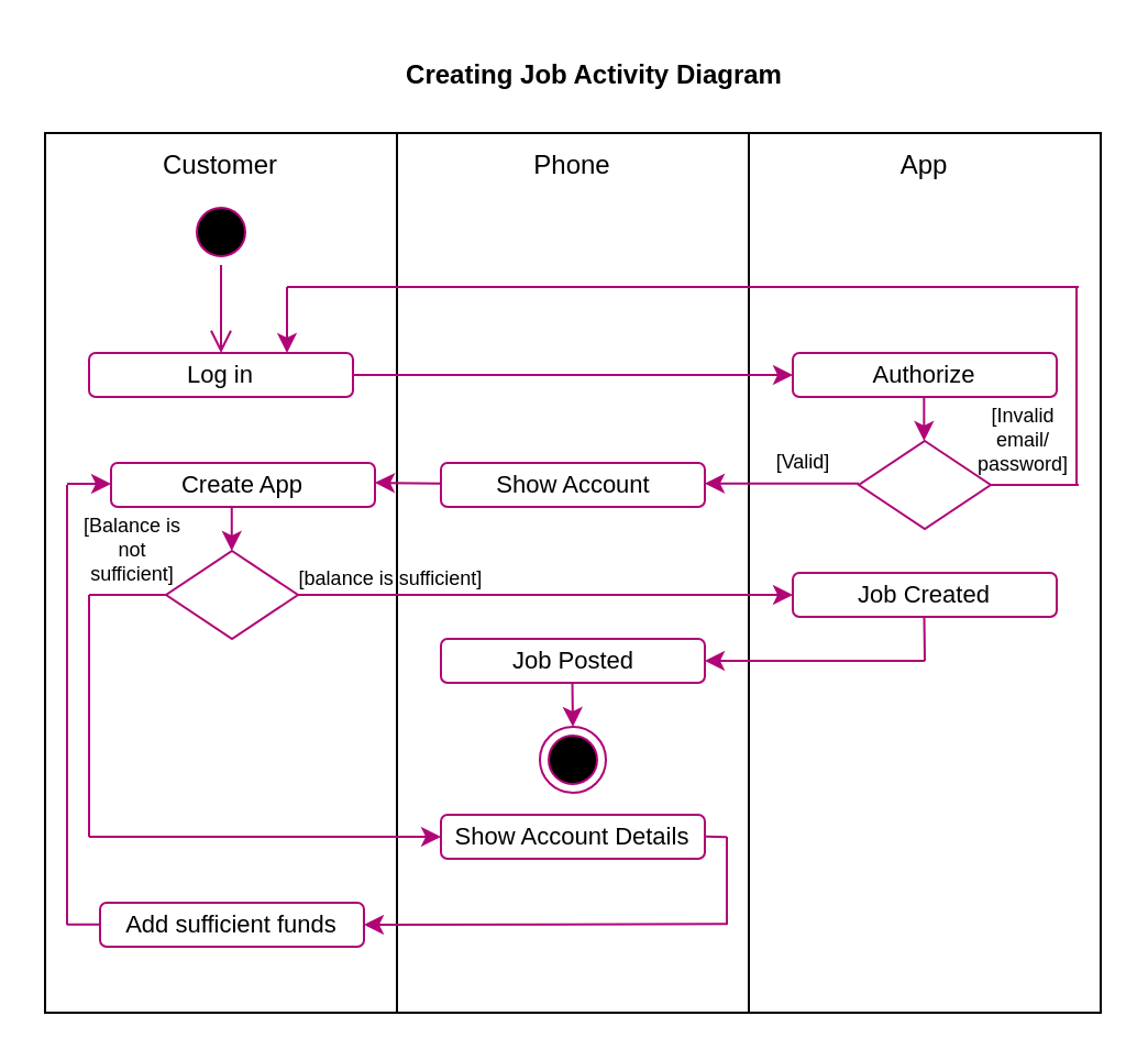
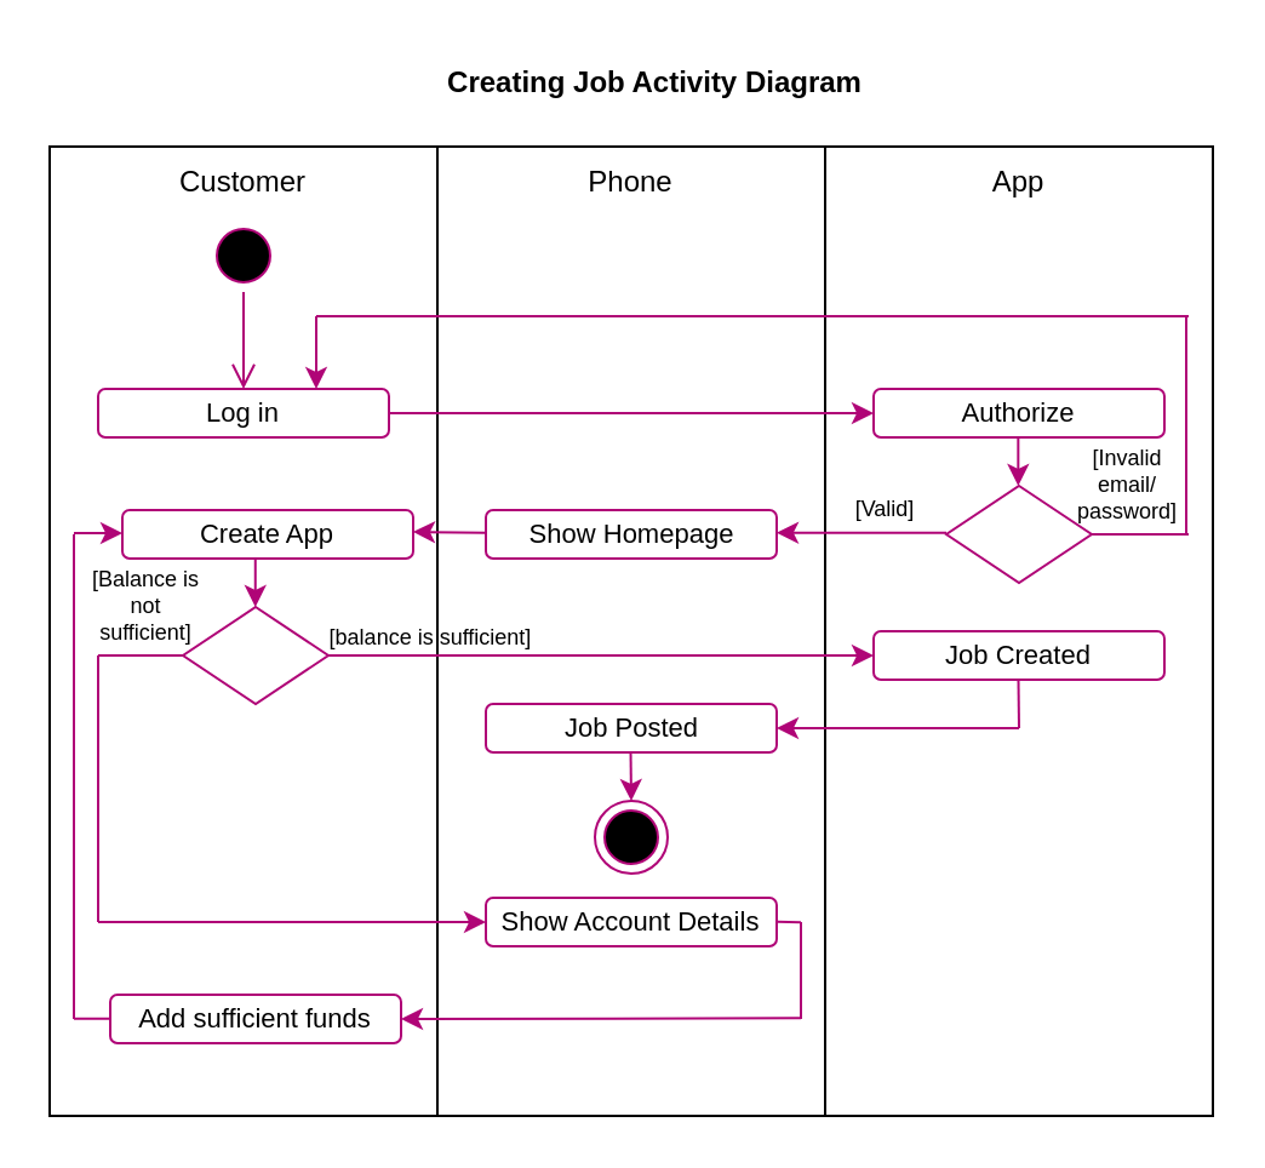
- <mxCell id="23" value="Show Account" style="text;html=1;strokeColor=none;fillColor=none;align=center;verticalAlign=middle;whiteSpace=wrap;rounded=0;fontSize=11;" parent="1" vertex="1"><mxGeometry x="212.5" y="205" width="95" height="30" as="geometry" /></mxCell>
+ <mxCell id="23" value="Show Homepage" style="text;html=1;strokeColor=none;fillColor=none;align=center;verticalAlign=middle;whiteSpace=wrap;rounded=0;fontSize=11;" parent="1" vertex="1"><mxGeometry x="212.5" y="205" width="95" height="30" as="geometry" /></mxCell>
